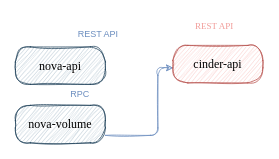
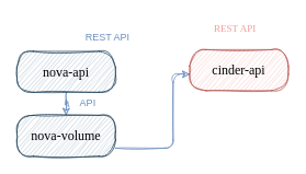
- <mxCell id="7" value="RPC" style="text;html=1;align=center;verticalAlign=middle;resizable=0;points=[];autosize=1;strokeColor=none;fillColor=none;fontColor=#6C8EBF;rounded=1;sketch=1;curveFitting=1;jiggle=2;" vertex="1" parent="1"><mxGeometry x="81" y="110" width="50" height="30" as="geometry" /></mxCell>
+ <mxCell id="7" value="API" style="text;html=1;align=center;verticalAlign=middle;resizable=0;points=[];autosize=1;strokeColor=none;fillColor=none;fontColor=#6C8EBF;rounded=1;sketch=1;curveFitting=1;jiggle=2;" vertex="1" parent="1"><mxGeometry x="81" y="110" width="50" height="30" as="geometry" /></mxCell>
+ <mxCell id="2" value="" style="edgeStyle=orthogonalEdgeStyle;rounded=1;orthogonalLoop=1;jettySize=auto;html=1;fillColor=#dae8fc;strokeColor=#6c8ebf;sketch=1;curveFitting=1;jiggle=2;" edge="1" parent="1" source="3" target="5"><mxGeometry relative="1" as="geometry" /></mxCell>
